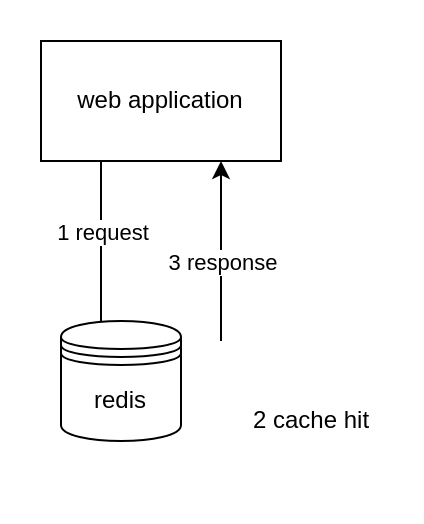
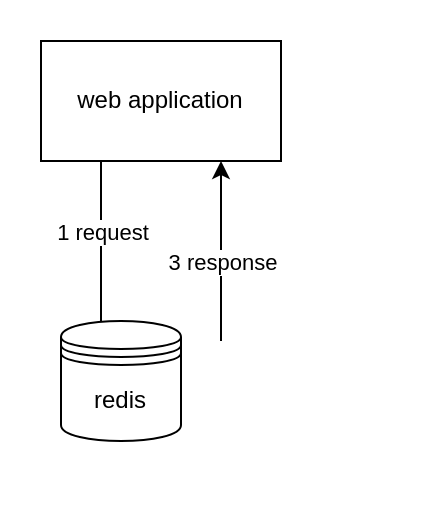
- <mxCell id="9" value="2 cache hit" style="text;html=1;align=center;verticalAlign=middle;resizable=0;points=[];autosize=1;" vertex="1" parent="2"><mxGeometry x="100" y="180" width="70" height="20" as="geometry" /></mxCell>
